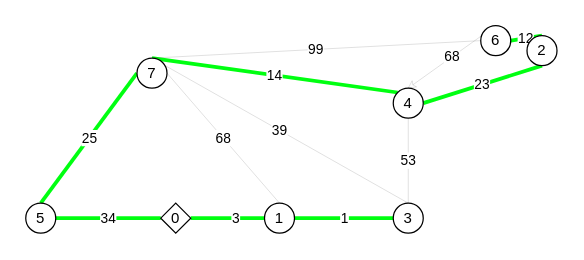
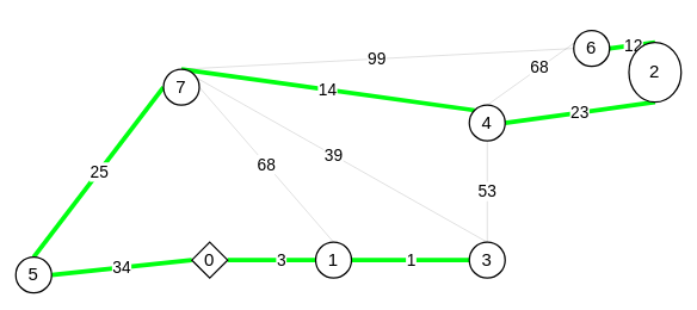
- <mxCell id="11" value="2" style="ellipse;whiteSpace=wrap;html=1;aspect=fixed;" vertex="1" parent="1"><mxGeometry x="421" y="28" width="24" height="24" as="geometry" /></mxCell>
+ <mxCell id="11" value="2" style="ellipse;whiteSpace=wrap;html=1;aspect=fixed;" vertex="1" parent="1"><mxGeometry x="421" y="28" width="35" height="40" as="geometry" /></mxCell>
- <mxCell id="19" value="68" style="edgeStyle=none;rounded=0;orthogonalLoop=1;jettySize=auto;html=1;exitX=0.5;exitY=0;exitDx=0;exitDy=0;entryX=0.5;entryY=0;entryDx=0;entryDy=0;endArrow=classic;endFill=0;strokeWidth=0;" edge="1" parent="1" source="21" target="16"><mxGeometry relative="1" as="geometry" /></mxCell>
+ <mxCell id="19" value="68" style="edgeStyle=none;rounded=0;orthogonalLoop=1;jettySize=auto;html=1;exitX=0.5;exitY=0;exitDx=0;exitDy=0;entryX=0.5;entryY=0;entryDx=0;entryDy=0;endArrow=none;endFill=0;strokeWidth=0;" edge="1" parent="1" source="21" target="16"><mxGeometry relative="1" as="geometry" /></mxCell>
- <mxCell id="18" value="5" style="ellipse;whiteSpace=wrap;html=1;aspect=fixed;" vertex="1" parent="1"><mxGeometry x="20" y="162" width="24" height="24" as="geometry" /></mxCell>
+ <mxCell id="18" value="5" style="ellipse;whiteSpace=wrap;html=1;aspect=fixed;" vertex="1" parent="1"><mxGeometry x="10" y="172" width="24" height="24" as="geometry" /></mxCell>
